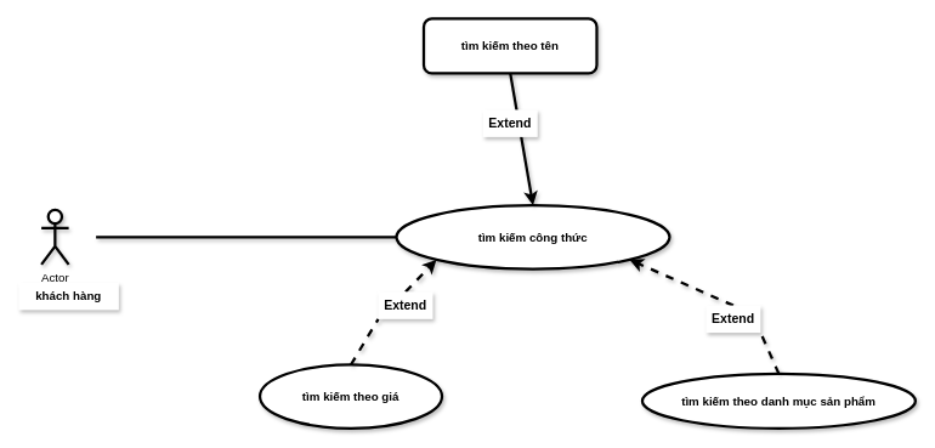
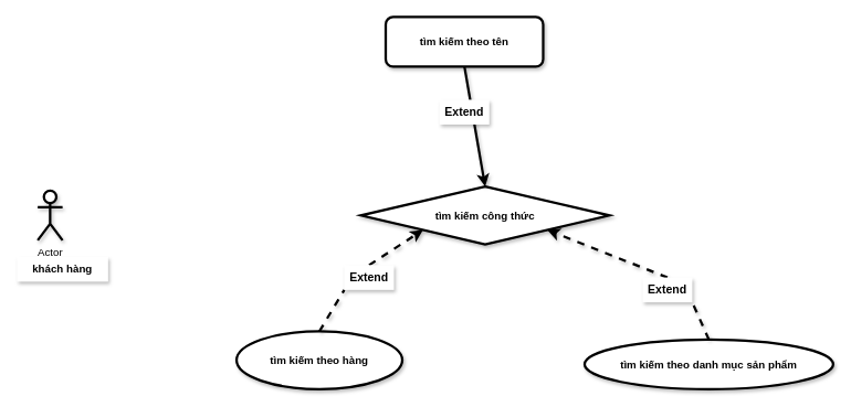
- <mxCell id="4" style="edgeStyle=orthogonalEdgeStyle;rounded=0;orthogonalLoop=1;jettySize=auto;html=1;exitX=1;exitY=0.5;exitDx=30;exitDy=0;entryX=0;entryY=0.5;entryDx=0;entryDy=0;shadow=1;fontSize=13;endArrow=none;endFill=0;strokeWidth=3;exitPerimeter=0;" parent="1" source="2" target="5" edge="1"><mxGeometry relative="1" as="geometry"><mxPoint x="375" y="260" as="sourcePoint" /></mxGeometry></mxCell>
- <mxCell id="5" value="tìm kiếm công thức" style="ellipse;whiteSpace=wrap;html=1;align=center;newEdgeStyle={&quot;edgeStyle&quot;:&quot;entityRelationEdgeStyle&quot;,&quot;startArrow&quot;:&quot;none&quot;,&quot;endArrow&quot;:&quot;none&quot;,&quot;segment&quot;:10,&quot;curved&quot;:1};treeFolding=1;treeMoving=1;shadow=1;fontSize=13;strokeWidth=3;fillColor=default;gradientColor=#ffffff;fontStyle=1" parent="1" vertex="1"><mxGeometry x="435" y="225" width="300" height="70" as="geometry" /></mxCell>
+ <mxCell id="5" value="tìm kiếm công thức" style="rhombus;whiteSpace=wrap;html=1;align=center;newEdgeStyle={&quot;edgeStyle&quot;:&quot;entityRelationEdgeStyle&quot;,&quot;startArrow&quot;:&quot;none&quot;,&quot;endArrow&quot;:&quot;none&quot;,&quot;segment&quot;:10,&quot;curved&quot;:1};treeFolding=1;treeMoving=1;shadow=1;fontSize=13;strokeWidth=3;fillColor=default;gradientColor=#ffffff;fontStyle=1;" parent="1" vertex="1"><mxGeometry x="435" y="225" width="300" height="70" as="geometry" /></mxCell>
- <mxCell id="9" value="tìm kiếm theo giá" style="ellipse;whiteSpace=wrap;html=1;align=center;newEdgeStyle={&quot;edgeStyle&quot;:&quot;entityRelationEdgeStyle&quot;,&quot;startArrow&quot;:&quot;none&quot;,&quot;endArrow&quot;:&quot;none&quot;,&quot;segment&quot;:10,&quot;curved&quot;:1};treeFolding=1;treeMoving=1;shadow=1;fontSize=13;strokeWidth=3;fillColor=default;gradientColor=#ffffff;fontStyle=1" parent="1" vertex="1"><mxGeometry x="285" y="400" width="200" height="70" as="geometry" /></mxCell>
+ <mxCell id="9" value="tìm kiếm theo hàng" style="ellipse;whiteSpace=wrap;html=1;align=center;newEdgeStyle={&quot;edgeStyle&quot;:&quot;entityRelationEdgeStyle&quot;,&quot;startArrow&quot;:&quot;none&quot;,&quot;endArrow&quot;:&quot;none&quot;,&quot;segment&quot;:10,&quot;curved&quot;:1};treeFolding=1;treeMoving=1;shadow=1;fontSize=13;strokeWidth=3;fillColor=default;gradientColor=#ffffff;fontStyle=1" parent="1" vertex="1"><mxGeometry x="285" y="400" width="200" height="70" as="geometry" /></mxCell>
